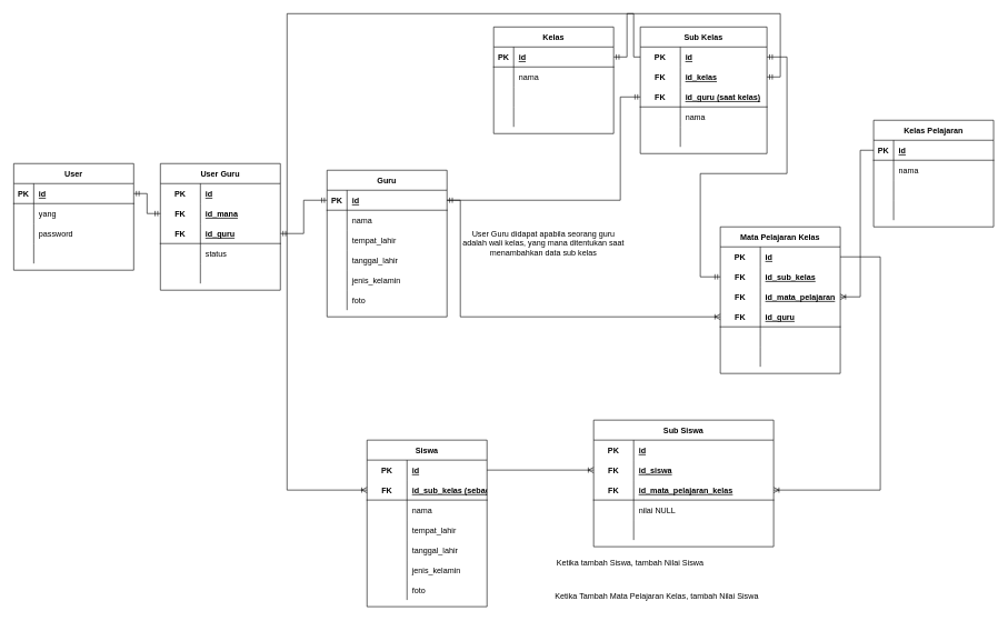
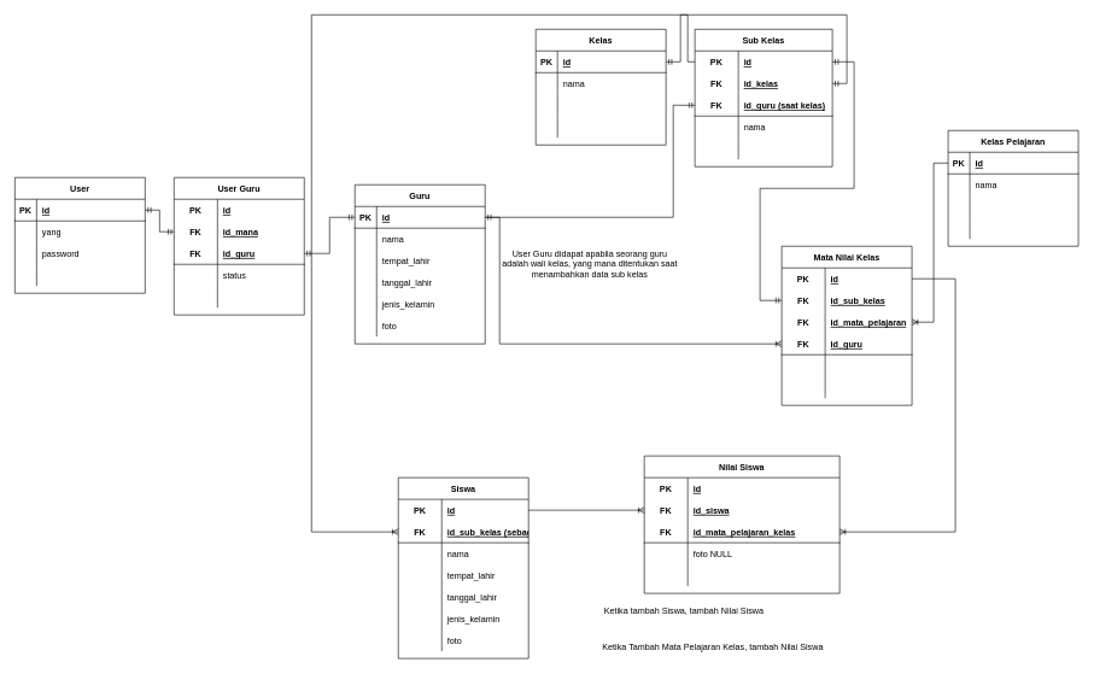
- <mxCell id="47" value="Mata Pelajaran Kelas" style="shape=table;startSize=30;container=1;collapsible=1;childLayout=tableLayout;fixedRows=1;rowLines=0;fontStyle=1;align=center;resizeLast=1;" parent="1" vertex="1"><mxGeometry x="1080" y="340" width="180" height="220" as="geometry" /></mxCell>
+ <mxCell id="47" value="Mata Nilai Kelas" style="shape=table;startSize=30;container=1;collapsible=1;childLayout=tableLayout;fixedRows=1;rowLines=0;fontStyle=1;align=center;resizeLast=1;" parent="1" vertex="1"><mxGeometry x="1080" y="340" width="180" height="220" as="geometry" /></mxCell>
- <mxCell id="100" value="Sub Siswa" style="shape=table;startSize=30;container=1;collapsible=1;childLayout=tableLayout;fixedRows=1;rowLines=0;fontStyle=1;align=center;resizeLast=1;" parent="1" vertex="1"><mxGeometry x="890" y="630" width="270" height="190" as="geometry" /></mxCell>
+ <mxCell id="100" value="Nilai Siswa" style="shape=table;startSize=30;container=1;collapsible=1;childLayout=tableLayout;fixedRows=1;rowLines=0;fontStyle=1;align=center;resizeLast=1;" parent="1" vertex="1"><mxGeometry x="890" y="630" width="270" height="190" as="geometry" /></mxCell>
- <mxCell id="112" value="nilai NULL" style="shape=partialRectangle;connectable=0;fillColor=none;top=0;left=0;bottom=0;right=0;align=left;spacingLeft=6;overflow=hidden;" parent="110" vertex="1"><mxGeometry x="60" width="210" height="30" as="geometry"><mxRectangle width="210" height="30" as="alternateBounds" /></mxGeometry></mxCell>
+ <mxCell id="112" value="foto NULL" style="shape=partialRectangle;connectable=0;fillColor=none;top=0;left=0;bottom=0;right=0;align=left;spacingLeft=6;overflow=hidden;" parent="110" vertex="1"><mxGeometry x="60" width="210" height="30" as="geometry"><mxRectangle width="210" height="30" as="alternateBounds" /></mxGeometry></mxCell>
